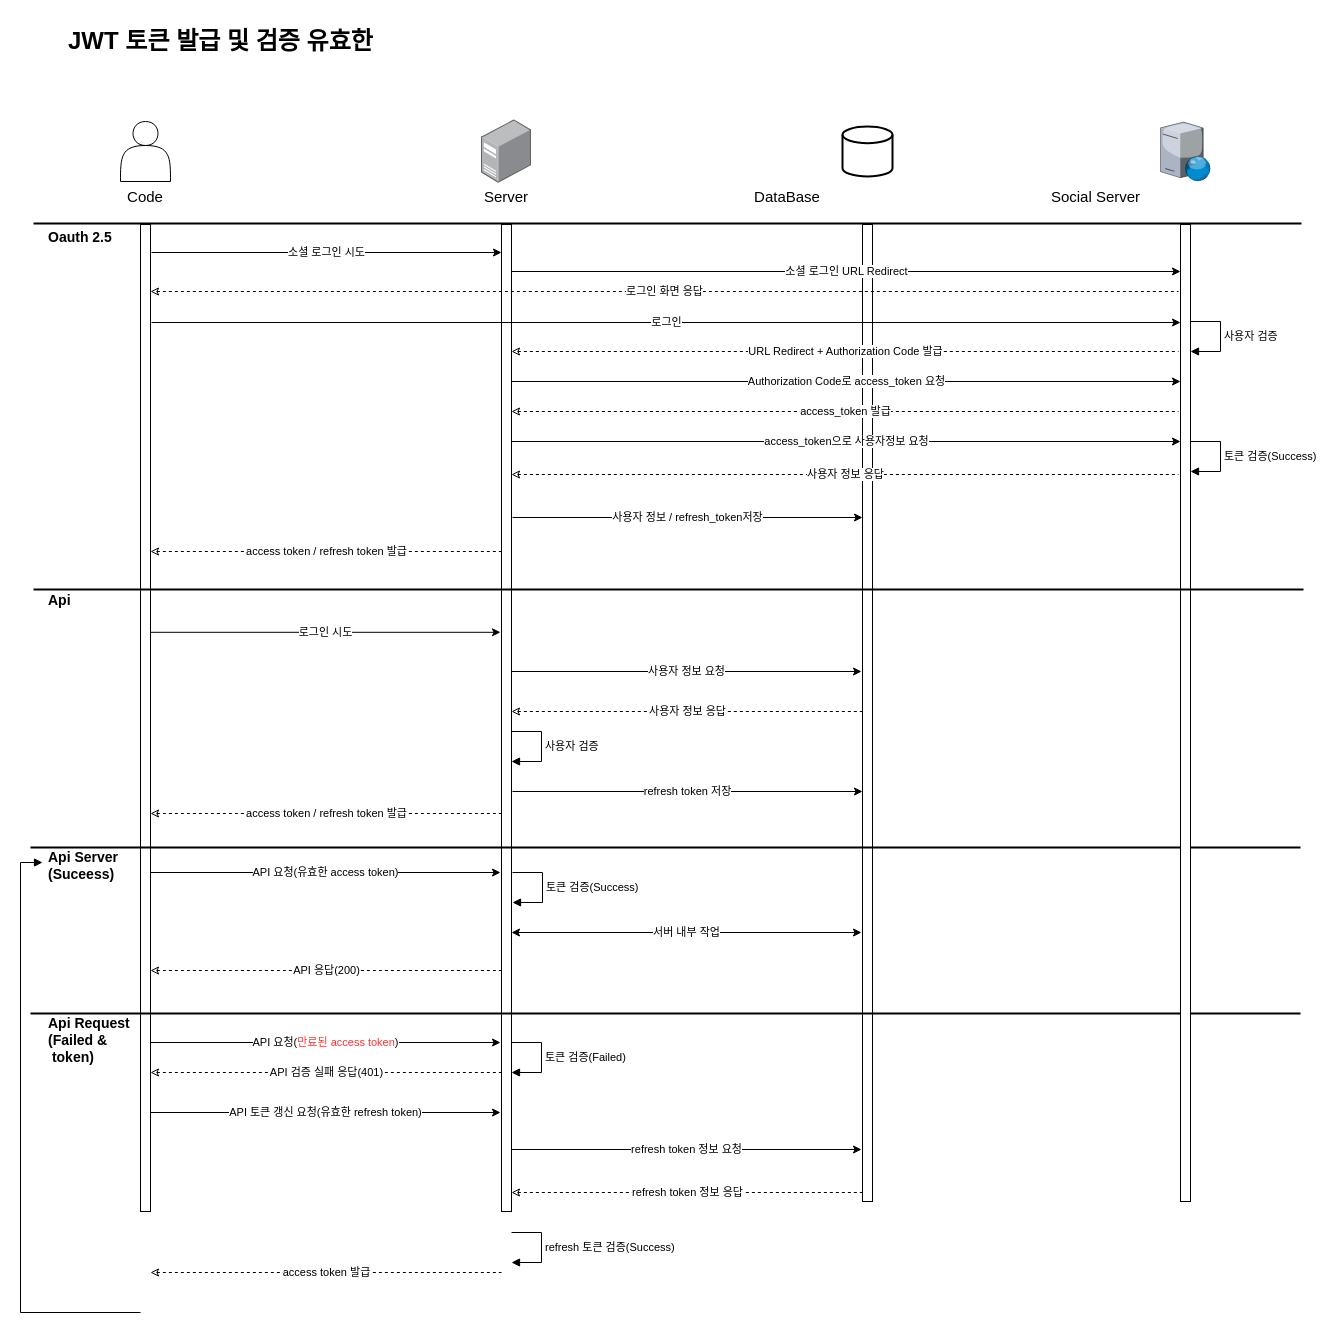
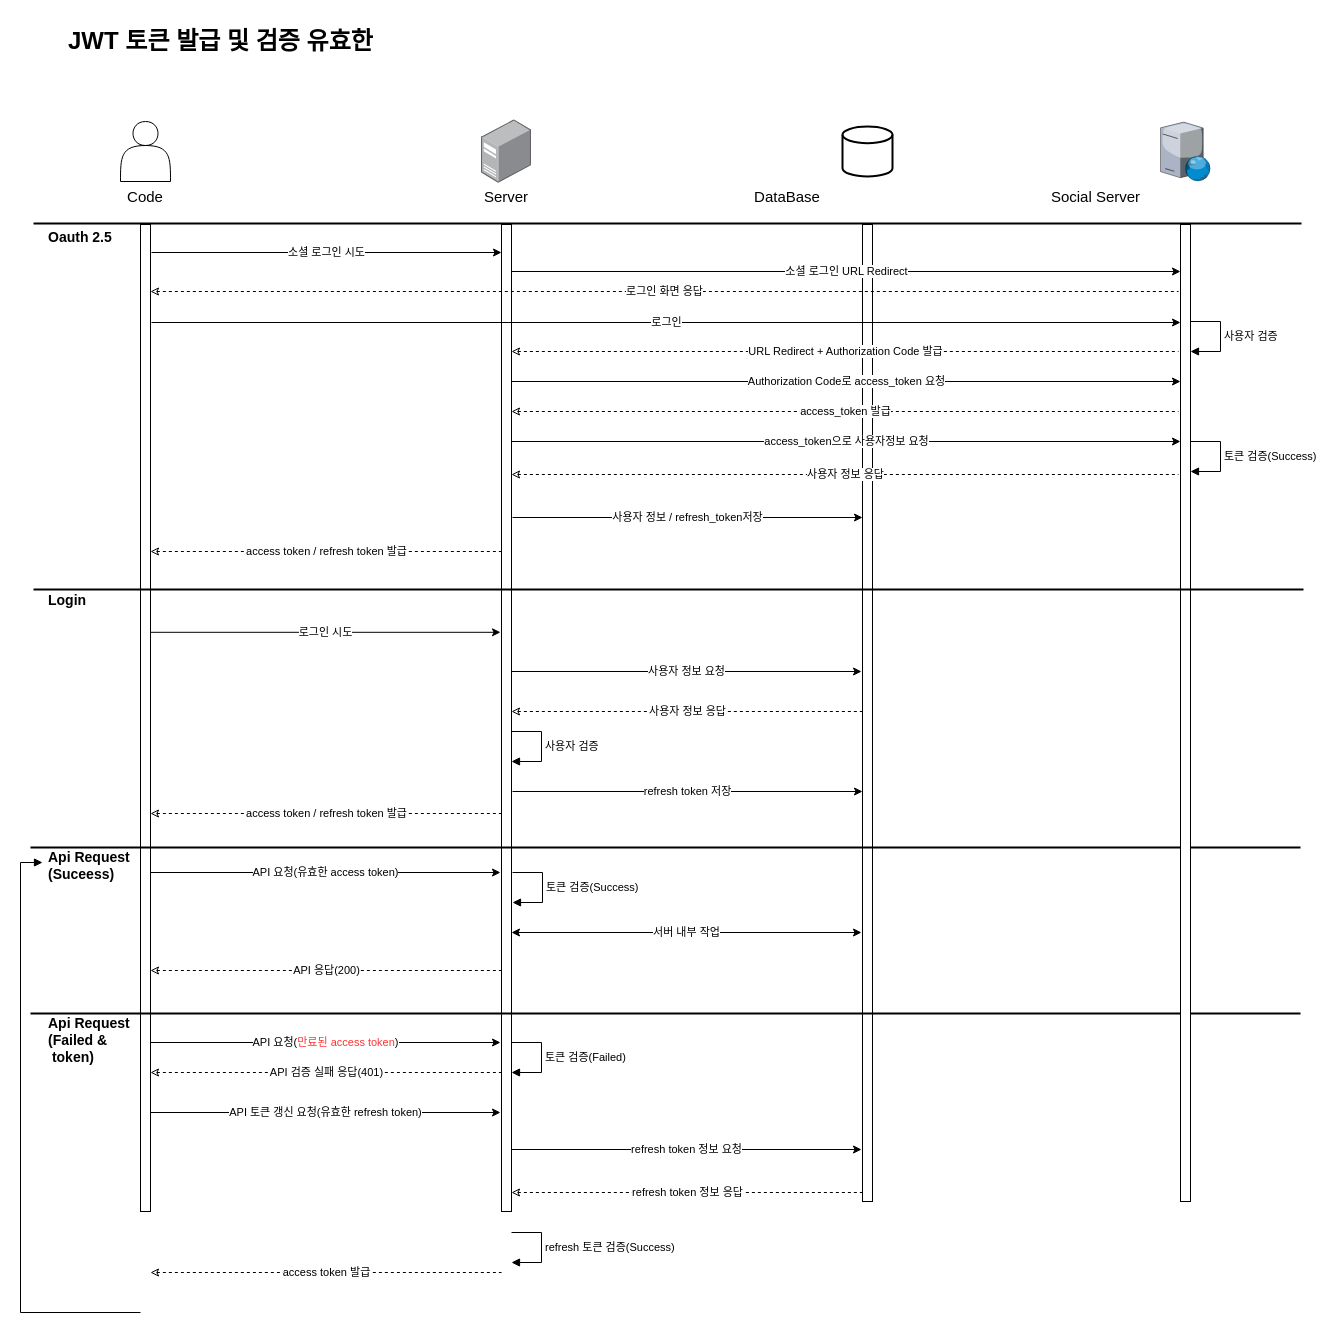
- <mxCell id="28" value="Api" style="text;strokeColor=none;fillColor=none;spacingLeft=4;spacingRight=4;overflow=hidden;rotatable=0;points=[[0,0.5],[1,0.5]];portConstraint=eastwest;fontSize=14;whiteSpace=wrap;html=1;fontStyle=1" parent="1" vertex="1"><mxGeometry x="42" y="585" width="64" height="30" as="geometry" /></mxCell>
+ <mxCell id="28" value="Login" style="text;strokeColor=none;fillColor=none;spacingLeft=4;spacingRight=4;overflow=hidden;rotatable=0;points=[[0,0.5],[1,0.5]];portConstraint=eastwest;fontSize=14;whiteSpace=wrap;html=1;fontStyle=1" parent="1" vertex="1"><mxGeometry x="42" y="585" width="64" height="30" as="geometry" /></mxCell>
- <mxCell id="30" value="&lt;div&gt;Api Server&lt;/div&gt;&lt;div&gt;(Suceess)&lt;/div&gt;" style="text;strokeColor=none;fillColor=none;spacingLeft=4;spacingRight=4;overflow=hidden;rotatable=0;points=[[0,0.5],[1,0.5]];portConstraint=eastwest;fontSize=14;whiteSpace=wrap;html=1;fontStyle=1" parent="1" vertex="1"><mxGeometry x="42" y="842" width="100" height="40" as="geometry" /></mxCell>
+ <mxCell id="30" value="&lt;div&gt;Api Request&lt;/div&gt;&lt;div&gt;(Suceess)&lt;/div&gt;" style="text;strokeColor=none;fillColor=none;spacingLeft=4;spacingRight=4;overflow=hidden;rotatable=0;points=[[0,0.5],[1,0.5]];portConstraint=eastwest;fontSize=14;whiteSpace=wrap;html=1;fontStyle=1" parent="1" vertex="1"><mxGeometry x="42" y="842" width="100" height="40" as="geometry" /></mxCell>
